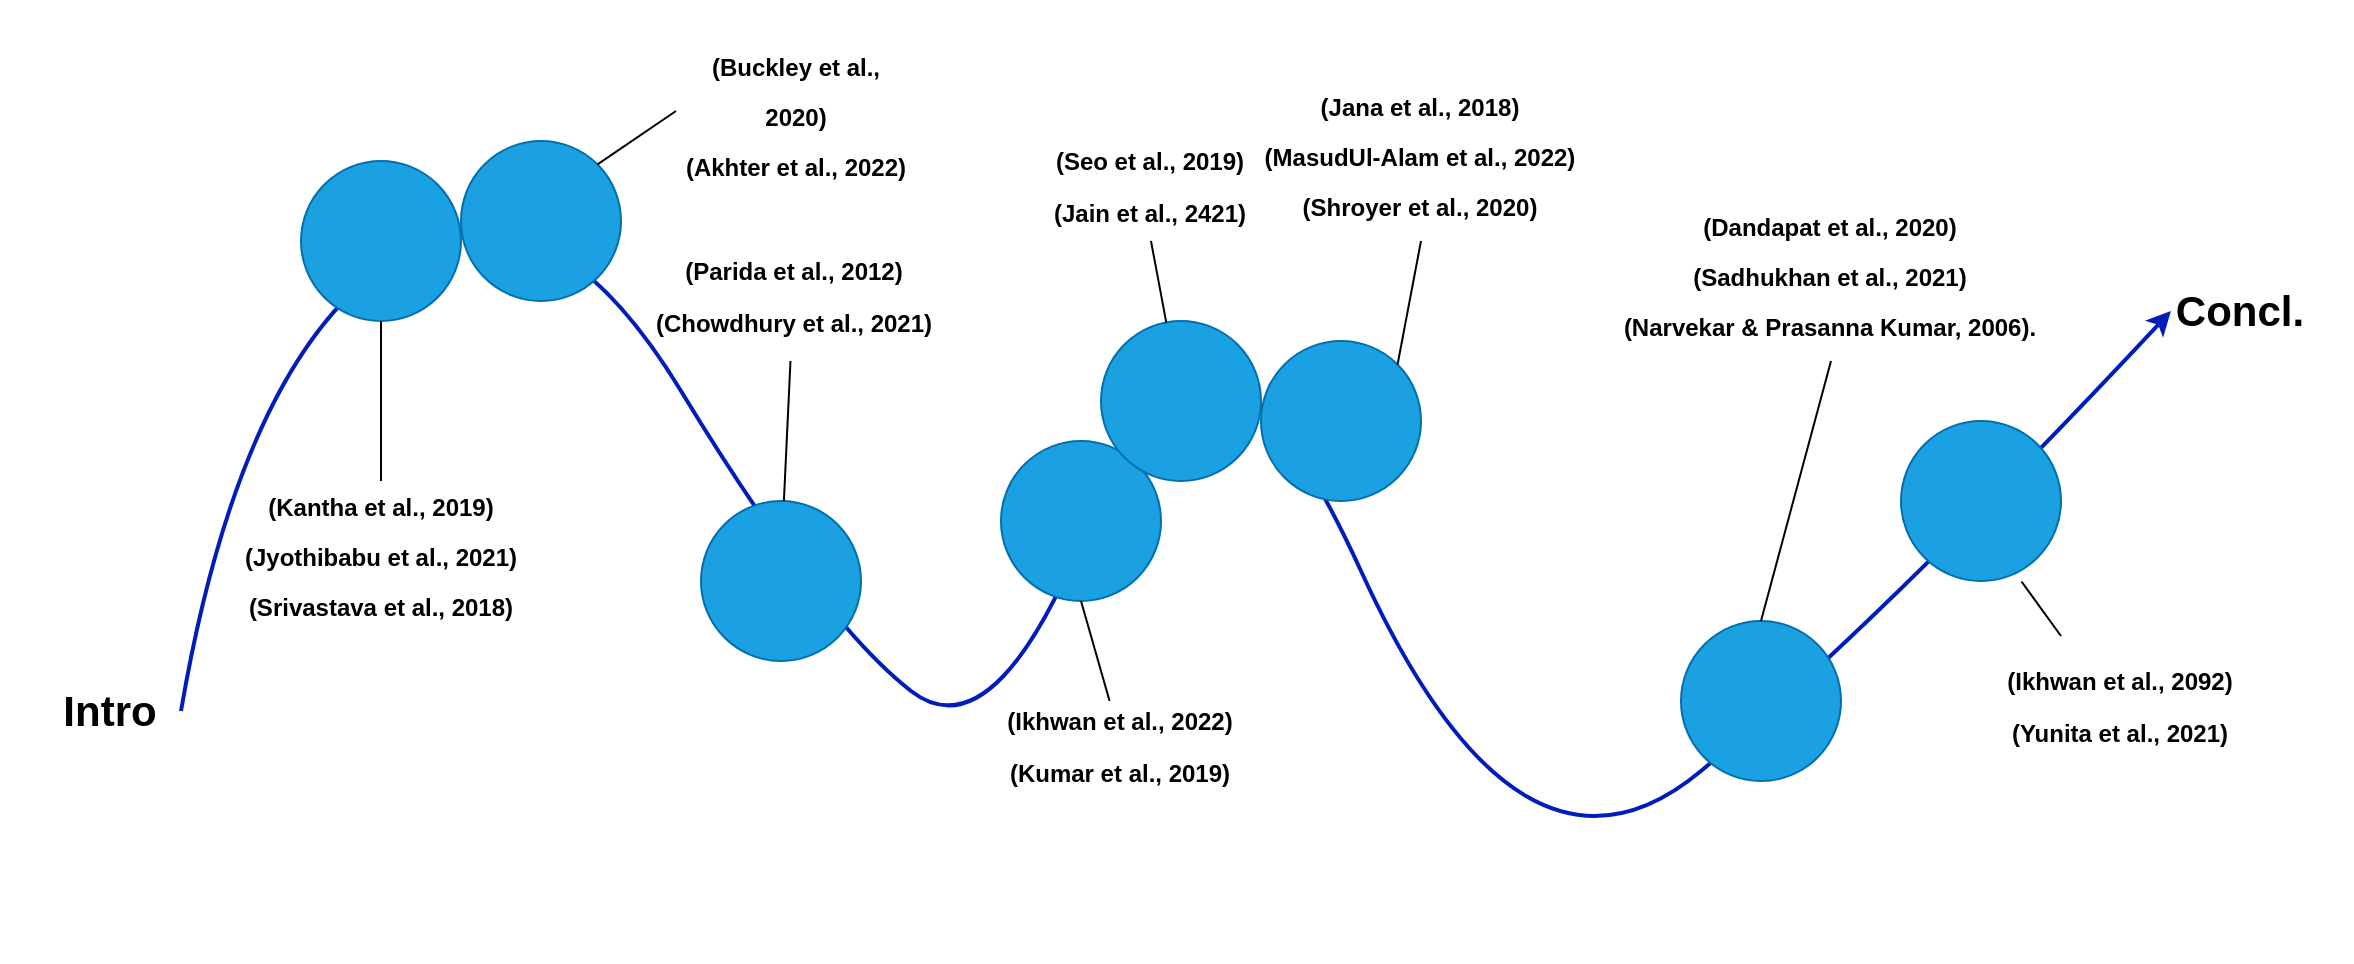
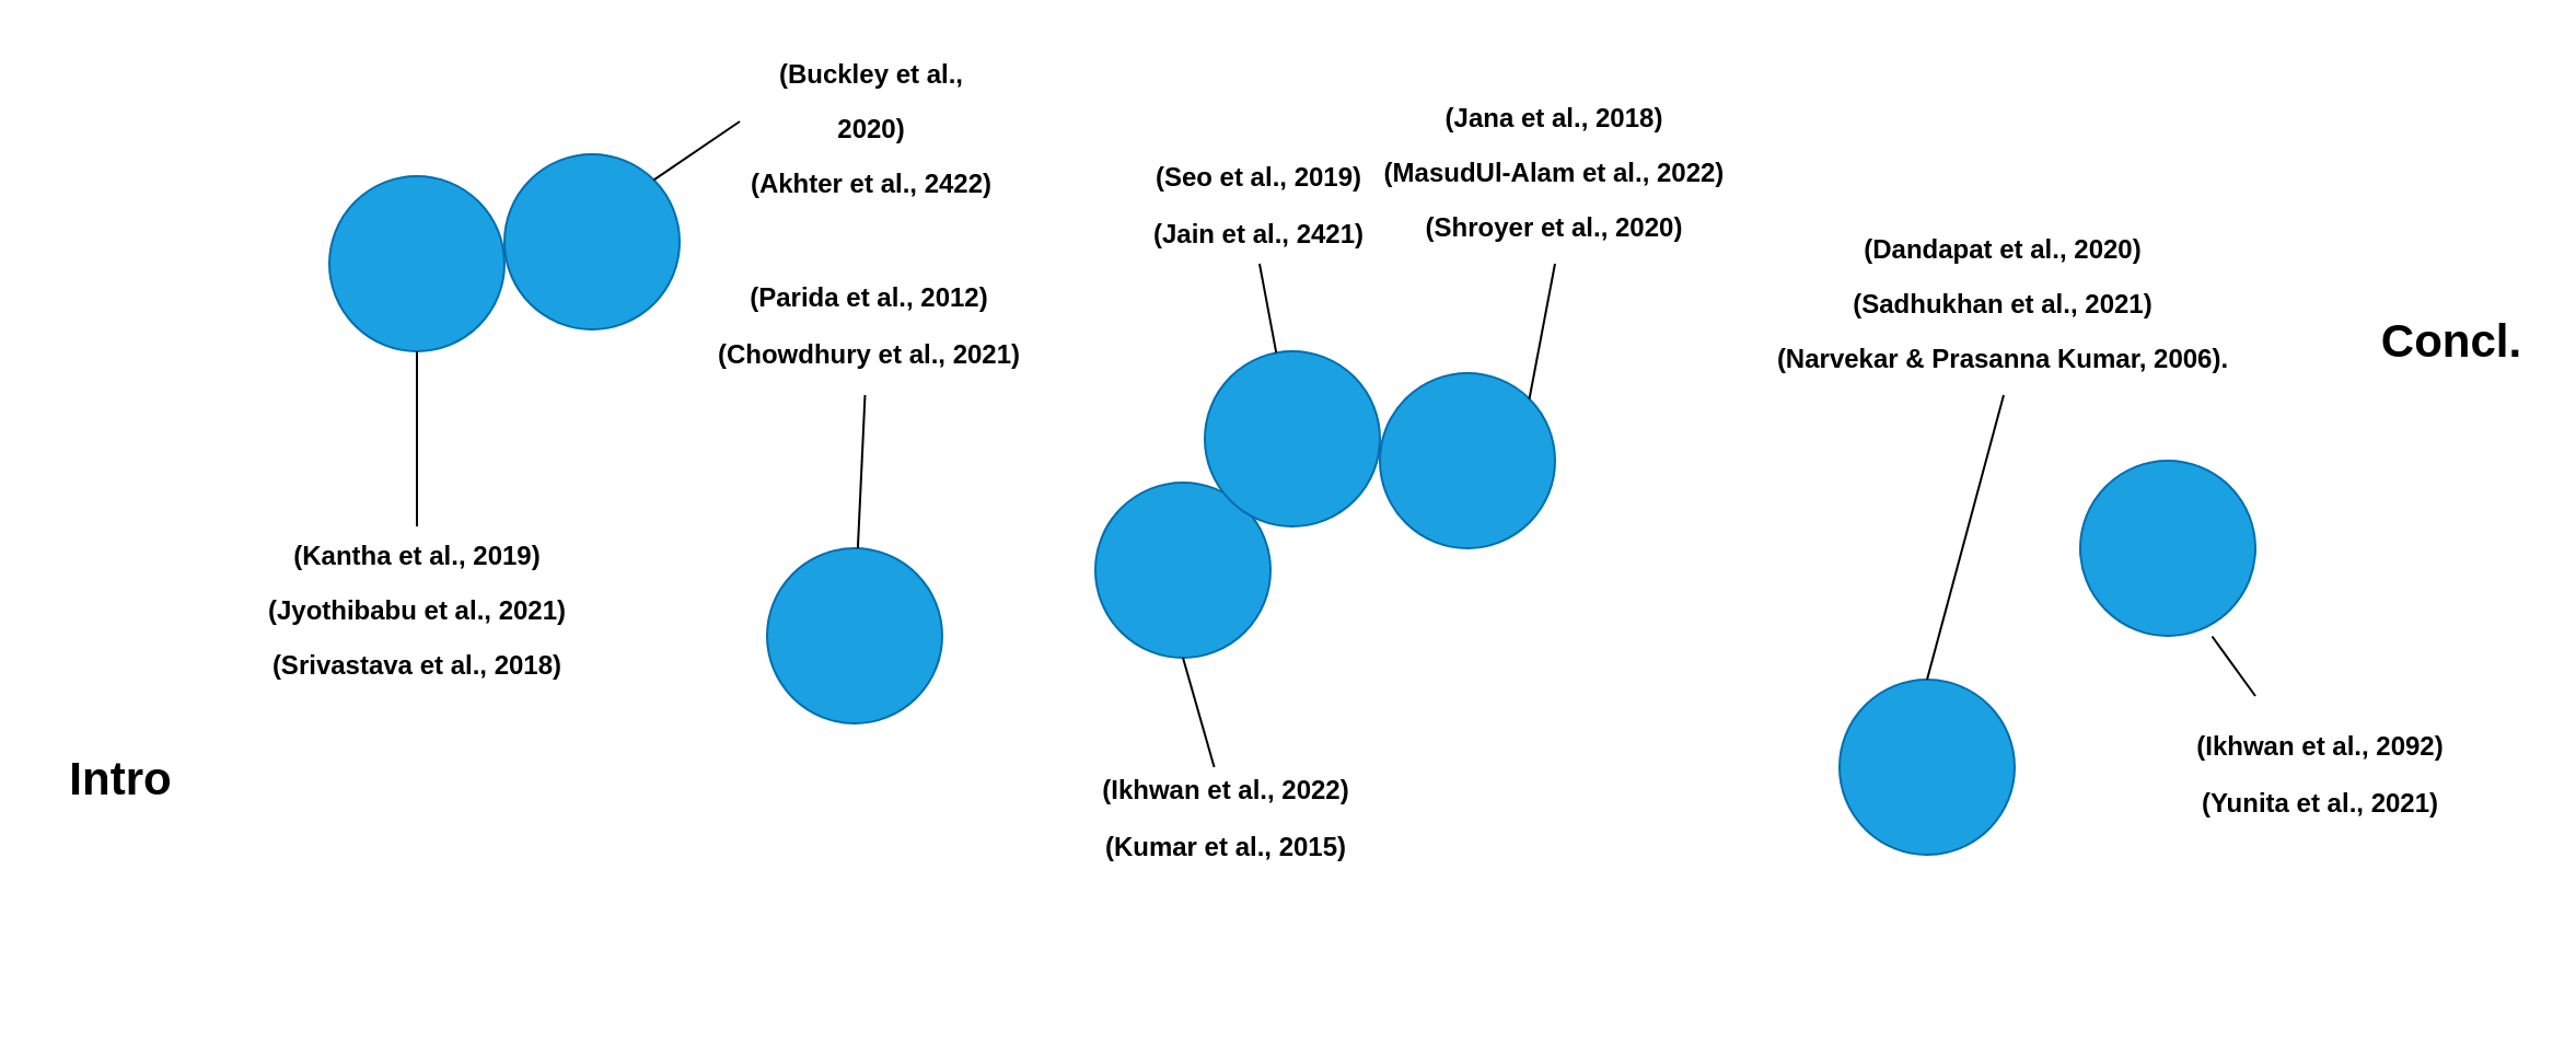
- <mxCell id="15" value="&lt;div&gt;&lt;font style=&quot;font-size: 12px;&quot;&gt;(Buckley et al., 2020)&lt;/font&gt;&lt;/div&gt;&lt;div&gt;&lt;font style=&quot;font-size: 12px;&quot;&gt;(Akhter et al., 2022)&lt;br&gt;&lt;/font&gt;&lt;/div&gt;" style="text;html=1;strokeColor=none;fillColor=none;align=center;verticalAlign=middle;whiteSpace=wrap;rounded=0;fontSize=21;fontStyle=1" parent="1" vertex="1"><mxGeometry x="337.5" y="20" width="120" height="70" as="geometry" /></mxCell>
+ <mxCell id="15" value="&lt;div&gt;&lt;font style=&quot;font-size: 12px;&quot;&gt;(Buckley et al., 2020)&lt;/font&gt;&lt;/div&gt;&lt;div&gt;&lt;font style=&quot;font-size: 12px;&quot;&gt;(Akhter et al., 2422)&lt;br&gt;&lt;/font&gt;&lt;/div&gt;" style="text;html=1;strokeColor=none;fillColor=none;align=center;verticalAlign=middle;whiteSpace=wrap;rounded=0;fontSize=21;fontStyle=1" parent="1" vertex="1"><mxGeometry x="337.5" y="20" width="120" height="70" as="geometry" /></mxCell>
- <mxCell id="19" value="&lt;div&gt;&lt;font style=&quot;font-size: 12px;&quot;&gt;(Ikhwan et al., 2022&lt;/font&gt;&lt;font style=&quot;font-size: 12px;&quot;&gt;)&lt;/font&gt;&lt;/div&gt;&lt;div&gt;&lt;font style=&quot;font-size: 12px;&quot;&gt;(Kumar et al., 2019)&lt;/font&gt;&lt;/div&gt;" style="text;html=1;strokeColor=none;fillColor=none;align=center;verticalAlign=middle;whiteSpace=wrap;rounded=0;fontSize=21;fontStyle=1" parent="1" vertex="1"><mxGeometry x="500" y="350" width="120" height="40" as="geometry" /></mxCell>
+ <mxCell id="19" value="&lt;div&gt;&lt;font style=&quot;font-size: 12px;&quot;&gt;(Ikhwan et al., 2022&lt;/font&gt;&lt;font style=&quot;font-size: 12px;&quot;&gt;)&lt;/font&gt;&lt;/div&gt;&lt;div&gt;&lt;font style=&quot;font-size: 12px;&quot;&gt;(Kumar et al., 2015)&lt;/font&gt;&lt;/div&gt;" style="text;html=1;strokeColor=none;fillColor=none;align=center;verticalAlign=middle;whiteSpace=wrap;rounded=0;fontSize=21;fontStyle=1" parent="1" vertex="1"><mxGeometry x="500" y="350" width="120" height="40" as="geometry" /></mxCell>
- <mxCell id="4" value="" style="curved=1;endArrow=classic;html=1;rounded=0;fontSize=21;exitX=1;exitY=0.5;exitDx=0;exitDy=0;entryX=0;entryY=0.5;entryDx=0;entryDy=0;strokeWidth=2;fillColor=#0050ef;strokeColor=#001DBC;" parent="1" source="2" target="3" edge="1"><mxGeometry width="50" height="50" relative="1" as="geometry"><mxPoint x="370" y="450" as="sourcePoint" /><mxPoint x="520" y="400" as="targetPoint" /><Array as="points"><mxPoint x="120" y="180" /><mxPoint x="270" y="80" /><mxPoint x="410" y="310" /><mxPoint x="500" y="380" /><mxPoint x="600" y="110" /><mxPoint x="760" y="460" /><mxPoint x="940" y="310" /></Array></mxGeometry></mxCell>
